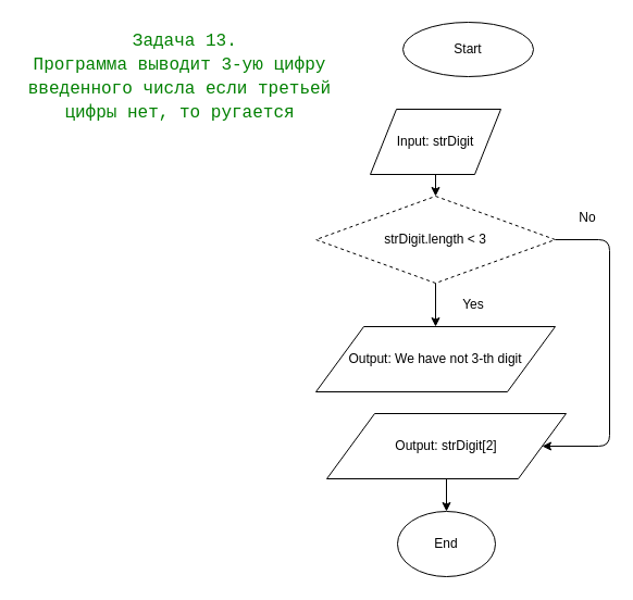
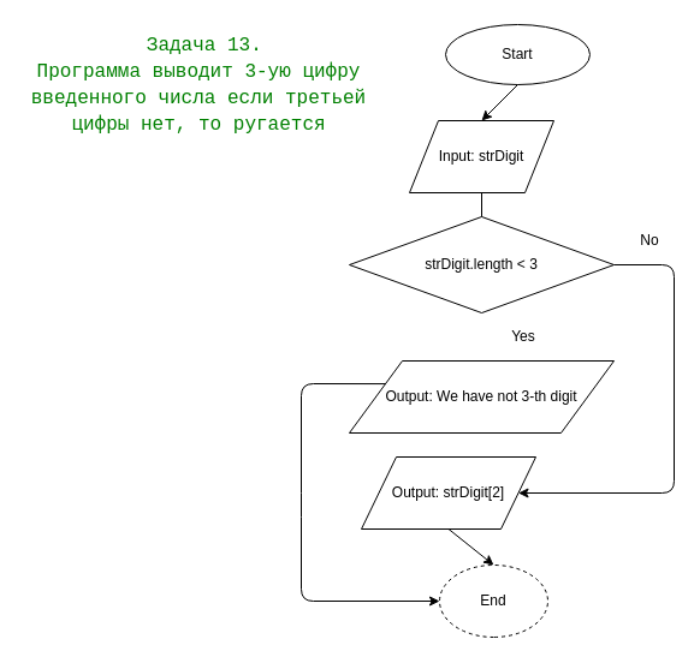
+ <mxCell id="9" value="" style="endArrow=classic;html=1;exitX=0.5;exitY=1;exitDx=0;exitDy=0;entryX=0.5;entryY=0;entryDx=0;entryDy=0;" edge="1" parent="1" source="3" target="4"><mxGeometry width="50" height="50" relative="1" as="geometry"><mxPoint x="580" y="120" as="sourcePoint" /><mxPoint x="630" y="70" as="targetPoint" /></mxGeometry></mxCell>
- <mxCell id="10" value="" style="endArrow=classic;html=1;exitX=0.5;exitY=1;exitDx=0;exitDy=0;entryX=0.5;entryY=0;entryDx=0;entryDy=0;" edge="1" parent="1" source="4" target="5"><mxGeometry width="50" height="50" relative="1" as="geometry"><mxPoint x="20" y="580" as="sourcePoint" /><mxPoint x="70" y="530" as="targetPoint" /></mxGeometry></mxCell>
+ <mxCell id="10" value="" style="endArrow=none;html=1;exitX=0.5;exitY=1;exitDx=0;exitDy=0;entryX=0.5;entryY=0;entryDx=0;entryDy=0;" edge="1" parent="1" source="4" target="5"><mxGeometry width="50" height="50" relative="1" as="geometry"><mxPoint x="20" y="580" as="sourcePoint" /><mxPoint x="70" y="530" as="targetPoint" /></mxGeometry></mxCell>
- <mxCell id="5" value="strDigit.length &amp;lt; 3" style="rhombus;whiteSpace=wrap;html=1;dashed=1;" vertex="1" parent="1"><mxGeometry x="290" y="180" width="220" height="80" as="geometry" /></mxCell>
+ <mxCell id="5" value="strDigit.length &amp;lt; 3" style="rhombus;whiteSpace=wrap;html=1;" vertex="1" parent="1"><mxGeometry x="290" y="180" width="220" height="80" as="geometry" /></mxCell>
- <mxCell id="11" value="" style="endArrow=classic;html=1;exitX=0.5;exitY=1;exitDx=0;exitDy=0;" edge="1" parent="1" source="5" target="6"><mxGeometry width="50" height="50" relative="1" as="geometry"><mxPoint x="20" y="580" as="sourcePoint" /><mxPoint x="70" y="530" as="targetPoint" /></mxGeometry></mxCell>
- <mxCell id="7" value="Output: strDigit[2]" style="shape=parallelogram;perimeter=parallelogramPerimeter;whiteSpace=wrap;html=1;" vertex="1" parent="1"><mxGeometry x="300" y="380" width="220" height="60" as="geometry" /></mxCell>
+ <mxCell id="7" value="Output: strDigit[2]" style="shape=parallelogram;perimeter=parallelogramPerimeter;whiteSpace=wrap;html=1;" vertex="1" parent="1"><mxGeometry x="300" y="380" width="145" height="60" as="geometry" /></mxCell>
+ <mxCell id="16" value="" style="endArrow=classic;html=1;entryX=0.5;entryY=1;entryDx=0;entryDy=0;exitX=0;exitY=0.25;exitDx=0;exitDy=0;" edge="1" parent="1" source="6" target="8"><mxGeometry width="50" height="50" relative="1" as="geometry"><mxPoint x="20" y="600" as="sourcePoint" /><mxPoint x="70" y="550" as="targetPoint" /><Array as="points"><mxPoint x="250" y="319" /><mxPoint x="250" y="420" /><mxPoint x="250" y="500" /></Array></mxGeometry></mxCell>
- <mxCell id="8" value="End" style="ellipse;whiteSpace=wrap;html=1;direction=south;" vertex="1" parent="1"><mxGeometry x="365" y="470" width="90" height="60" as="geometry" /></mxCell>
+ <mxCell id="8" value="End" style="ellipse;whiteSpace=wrap;html=1;direction=south;dashed=1;" vertex="1" parent="1"><mxGeometry x="365" y="470" width="90" height="60" as="geometry" /></mxCell>
